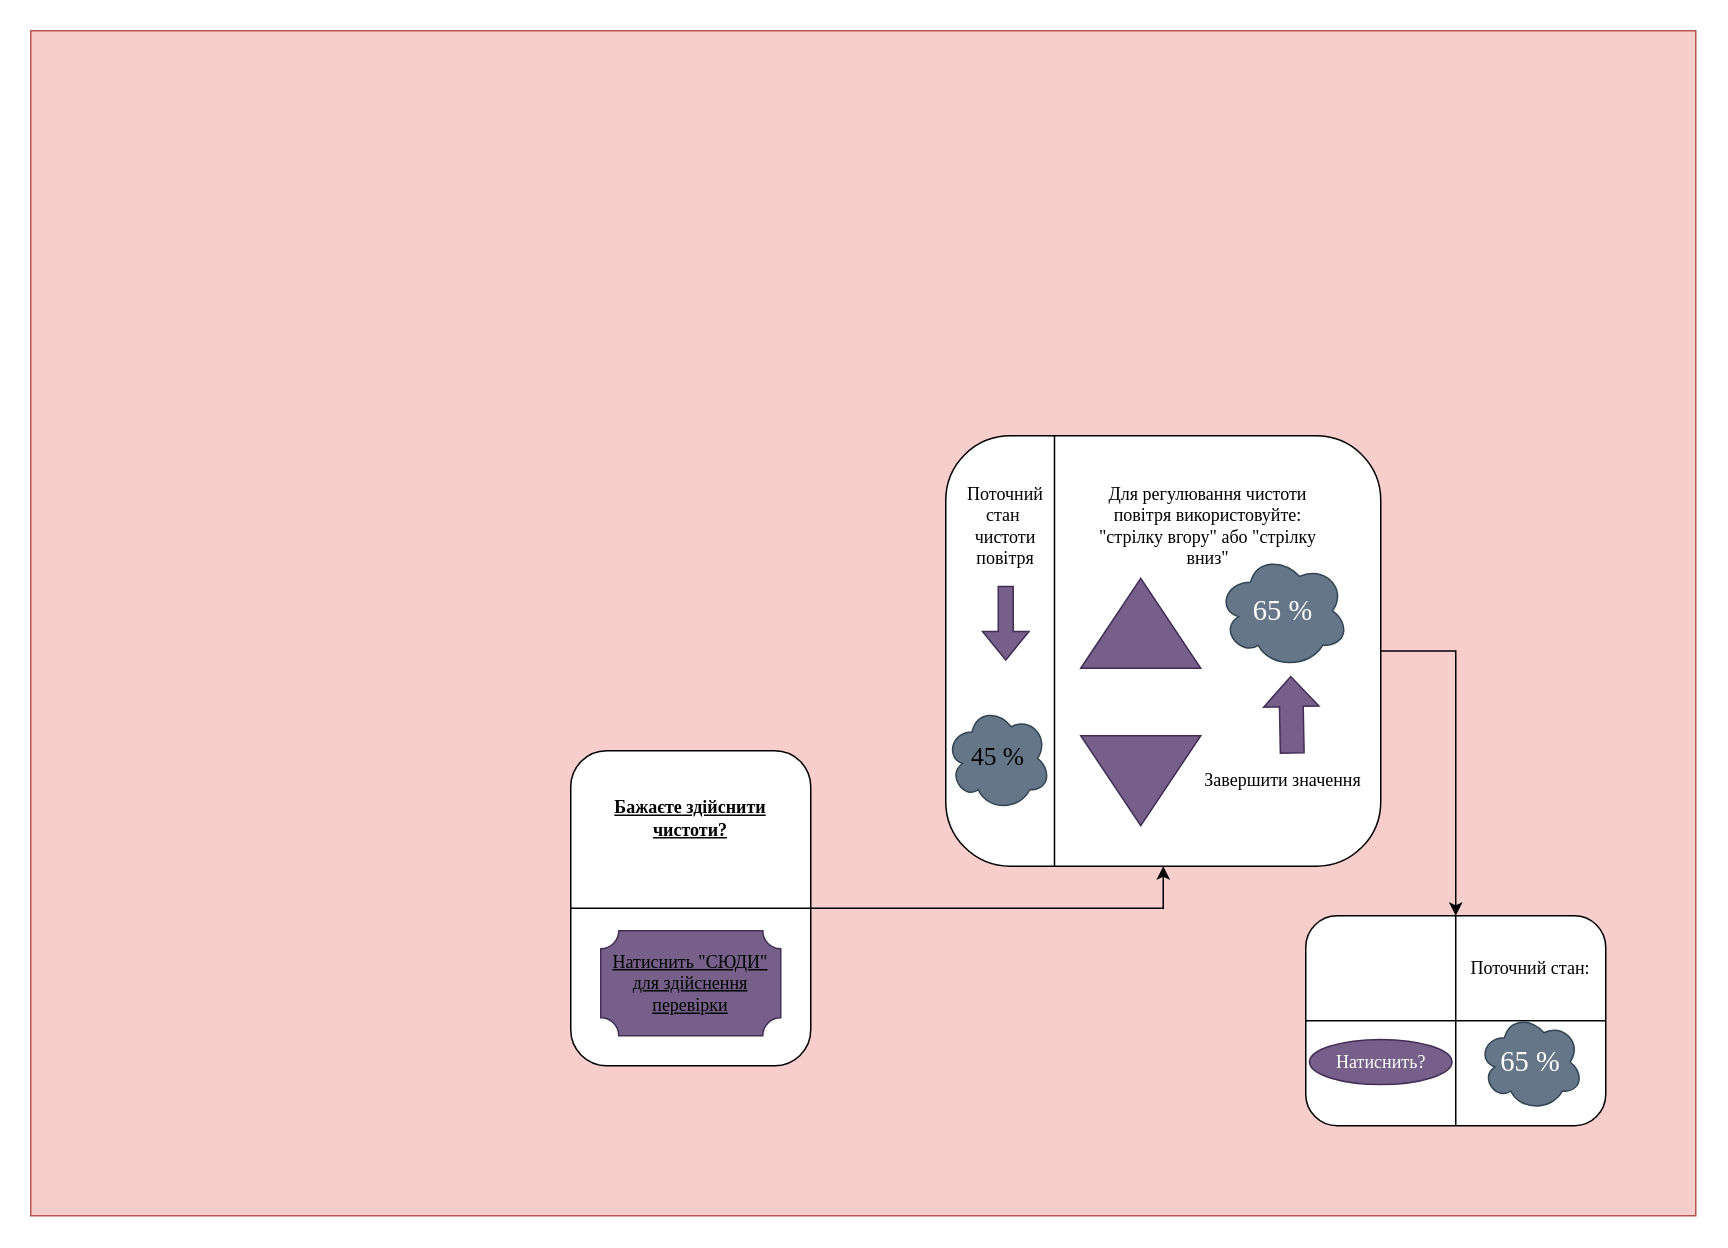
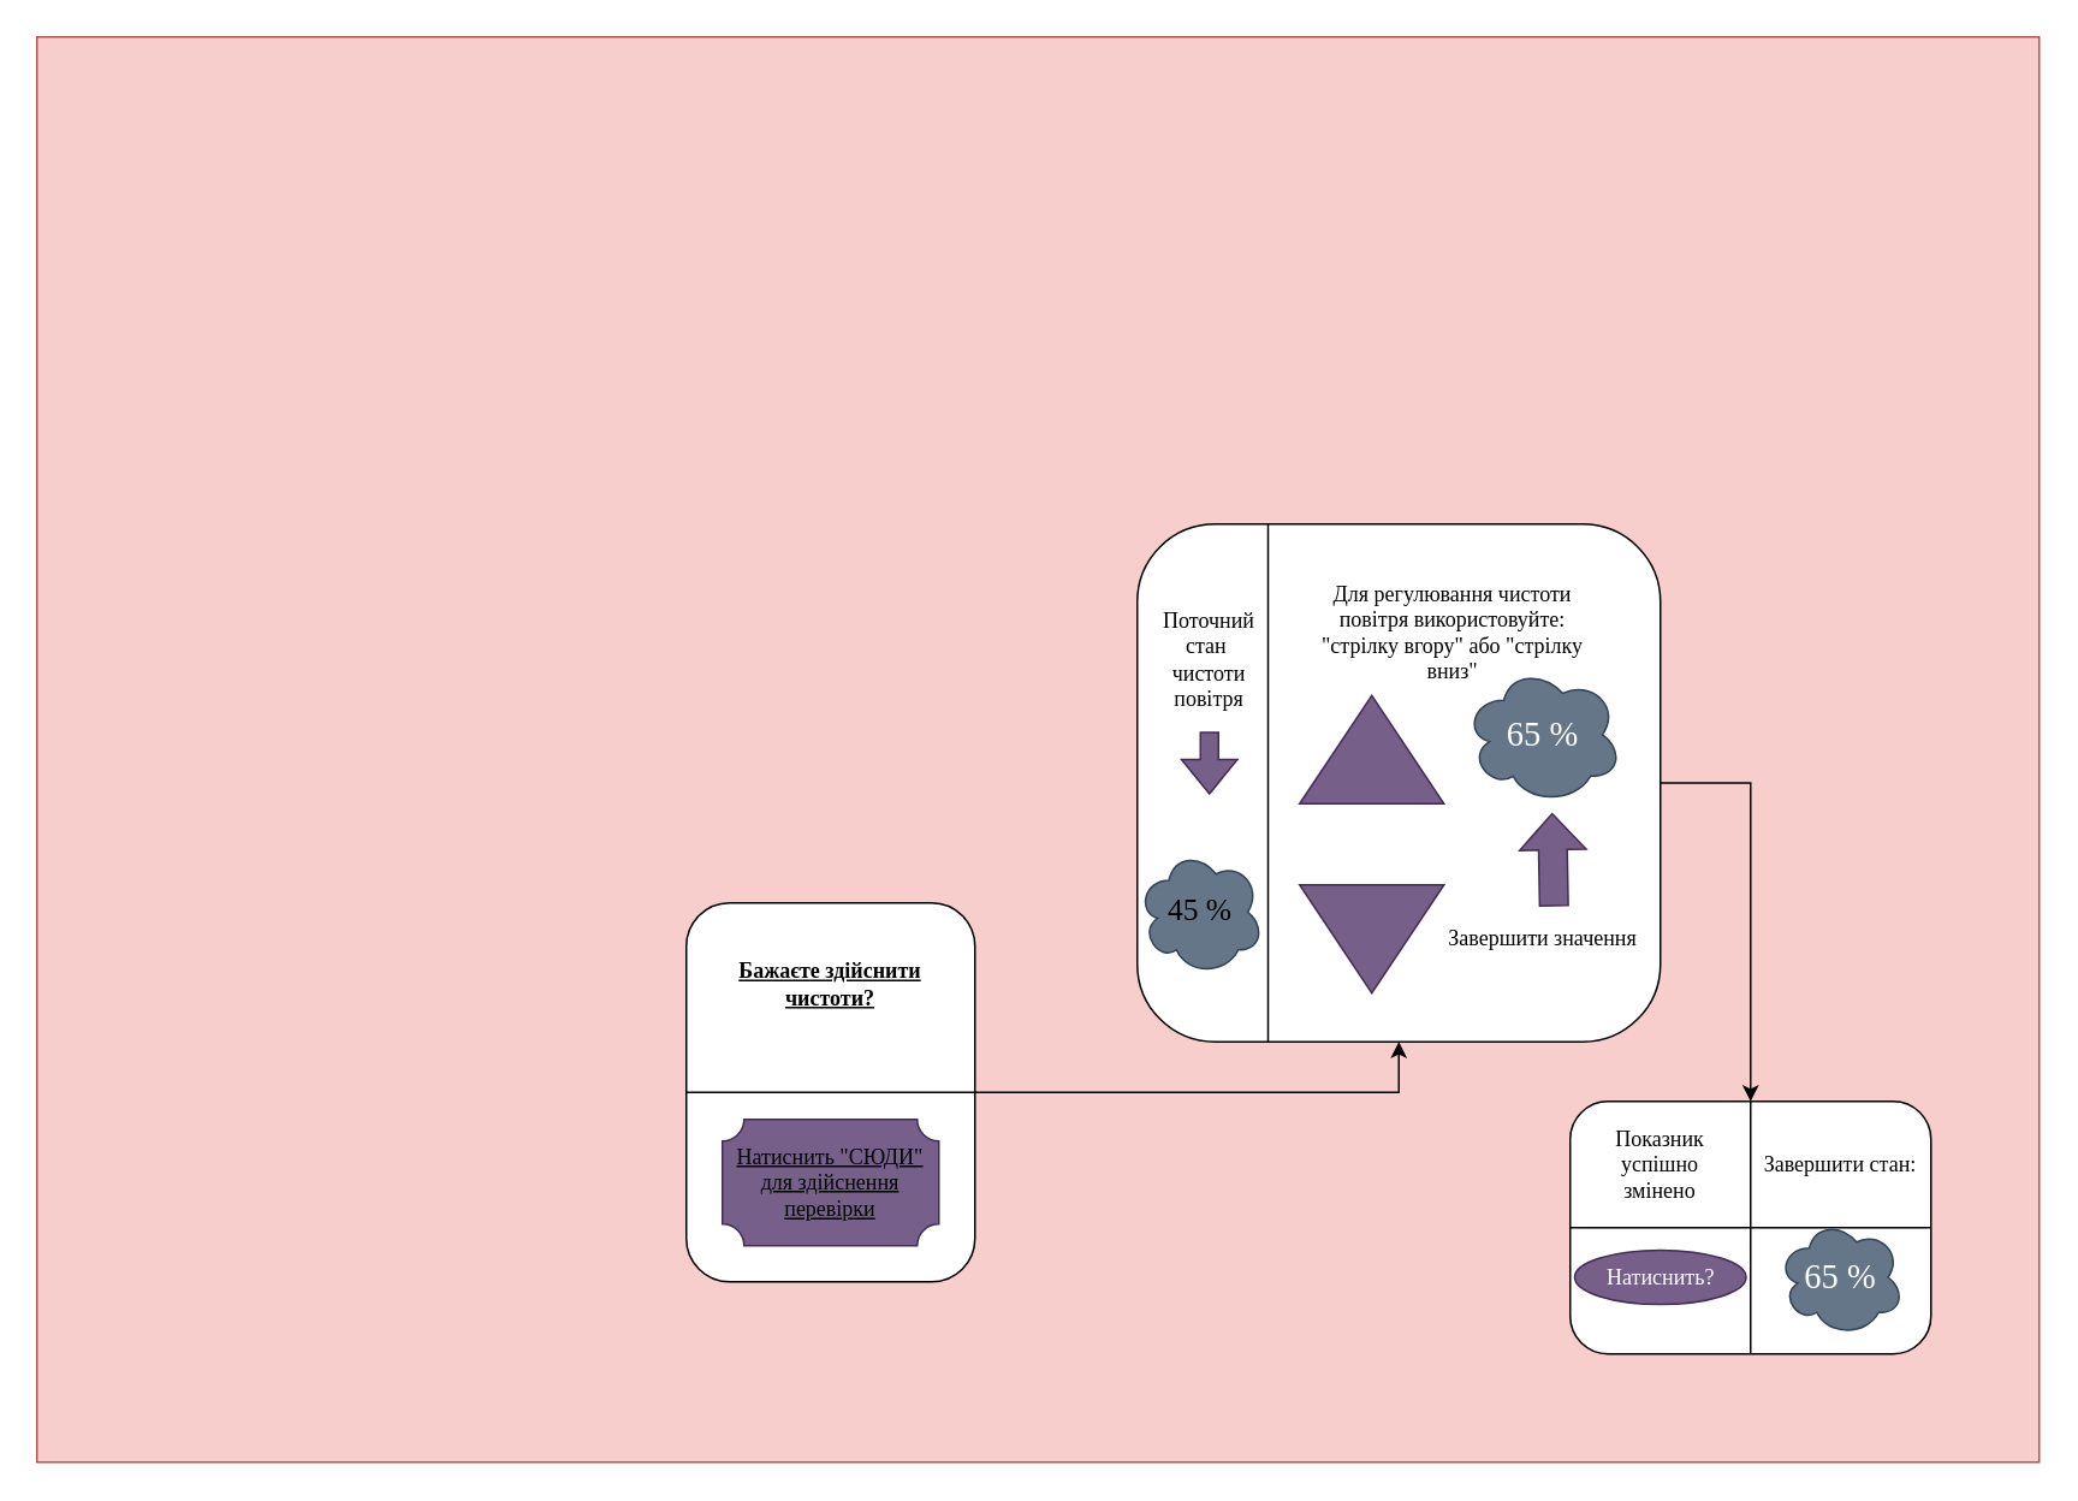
- <mxCell id="12" value="&lt;font face=&quot;Georgia&quot;&gt;Поточний&lt;br&gt;стан&amp;nbsp;&lt;br&gt;чистоти&lt;br&gt;повітря&lt;/font&gt;" style="text;html=1;strokeColor=none;fillColor=none;align=center;verticalAlign=middle;whiteSpace=wrap;rounded=0;" vertex="1" parent="1"><mxGeometry x="640" y="310" width="60" height="80" as="geometry" /></mxCell>
+ <mxCell id="12" value="&lt;font face=&quot;Georgia&quot;&gt;Поточний&lt;br&gt;стан&amp;nbsp;&lt;br&gt;чистоти&lt;br&gt;повітря&lt;/font&gt;" style="text;html=1;strokeColor=none;fillColor=none;align=center;verticalAlign=middle;whiteSpace=wrap;rounded=0;" vertex="1" parent="1"><mxGeometry x="640" y="325" width="60" height="80" as="geometry" /></mxCell>
+ <mxCell id="24" value="&lt;font face=&quot;Georgia&quot;&gt;Показник успішно змінено&lt;/font&gt;" style="text;html=1;strokeColor=none;fillColor=none;align=center;verticalAlign=middle;whiteSpace=wrap;rounded=0;" vertex="1" parent="1"><mxGeometry x="890" y="615" width="60" height="60" as="geometry" /></mxCell>
- <mxCell id="25" value="&lt;font face=&quot;Georgia&quot;&gt;Поточний стан:&lt;/font&gt;" style="text;html=1;strokeColor=none;fillColor=none;align=center;verticalAlign=middle;whiteSpace=wrap;rounded=0;" vertex="1" parent="1"><mxGeometry x="970" y="620" width="100" height="50" as="geometry" /></mxCell>
+ <mxCell id="25" value="&lt;font face=&quot;Georgia&quot;&gt;Завершити стан:&lt;/font&gt;" style="text;html=1;strokeColor=none;fillColor=none;align=center;verticalAlign=middle;whiteSpace=wrap;rounded=0;" vertex="1" parent="1"><mxGeometry x="970" y="620" width="100" height="50" as="geometry" /></mxCell>
